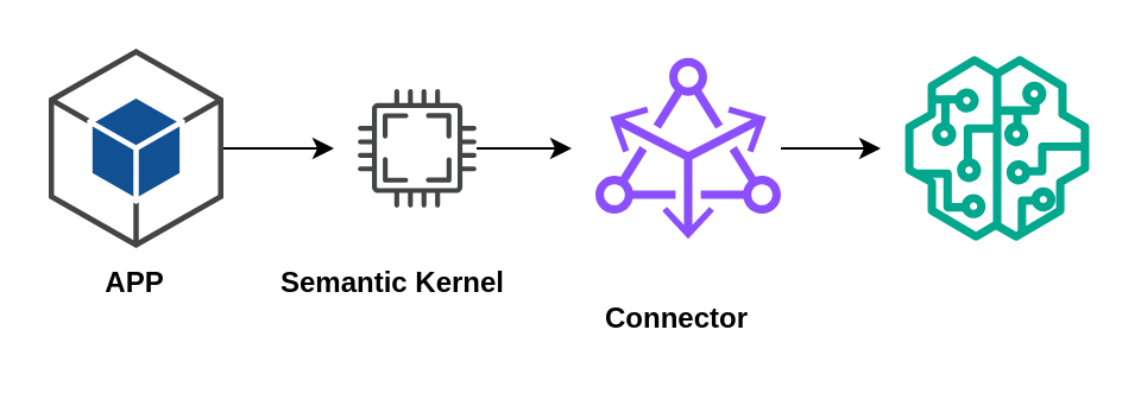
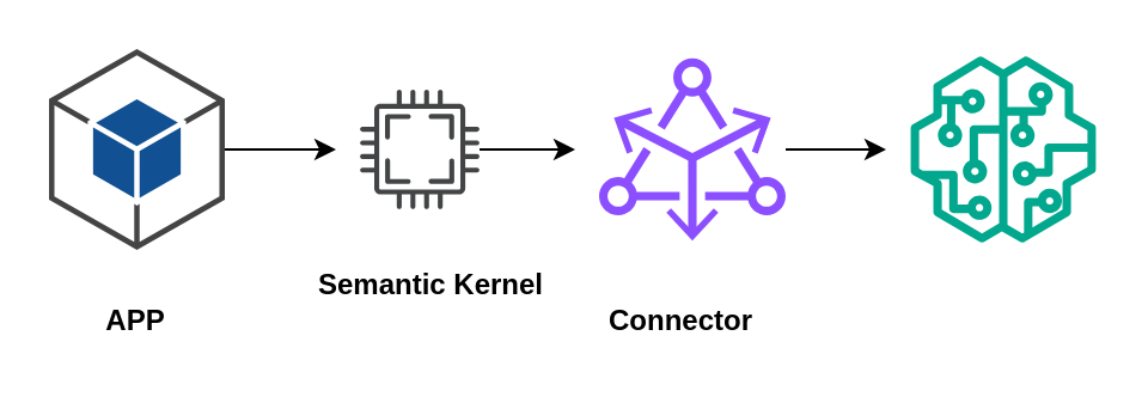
- <mxCell id="4" value="APP" style="text;html=1;align=center;verticalAlign=middle;whiteSpace=wrap;rounded=0;fontStyle=1" vertex="1" parent="1"><mxGeometry x="28.37" y="104" width="56.75" height="30" as="geometry" /></mxCell>
+ <mxCell id="4" value="APP" style="text;html=1;align=center;verticalAlign=middle;whiteSpace=wrap;rounded=0;fontStyle=1" vertex="1" parent="1"><mxGeometry x="28.37" y="119" width="56.75" height="30" as="geometry" /></mxCell>
- <mxCell id="10" value="Semantic Kernel" style="text;html=1;align=center;verticalAlign=middle;whiteSpace=wrap;rounded=0;fontStyle=1" vertex="1" parent="1"><mxGeometry x="105" y="104" width="120" height="30" as="geometry" /></mxCell>
+ <mxCell id="10" value="Semantic Kernel" style="text;html=1;align=center;verticalAlign=middle;whiteSpace=wrap;rounded=0;fontStyle=1" vertex="1" parent="1"><mxGeometry x="120" y="104" width="120" height="30" as="geometry" /></mxCell>
